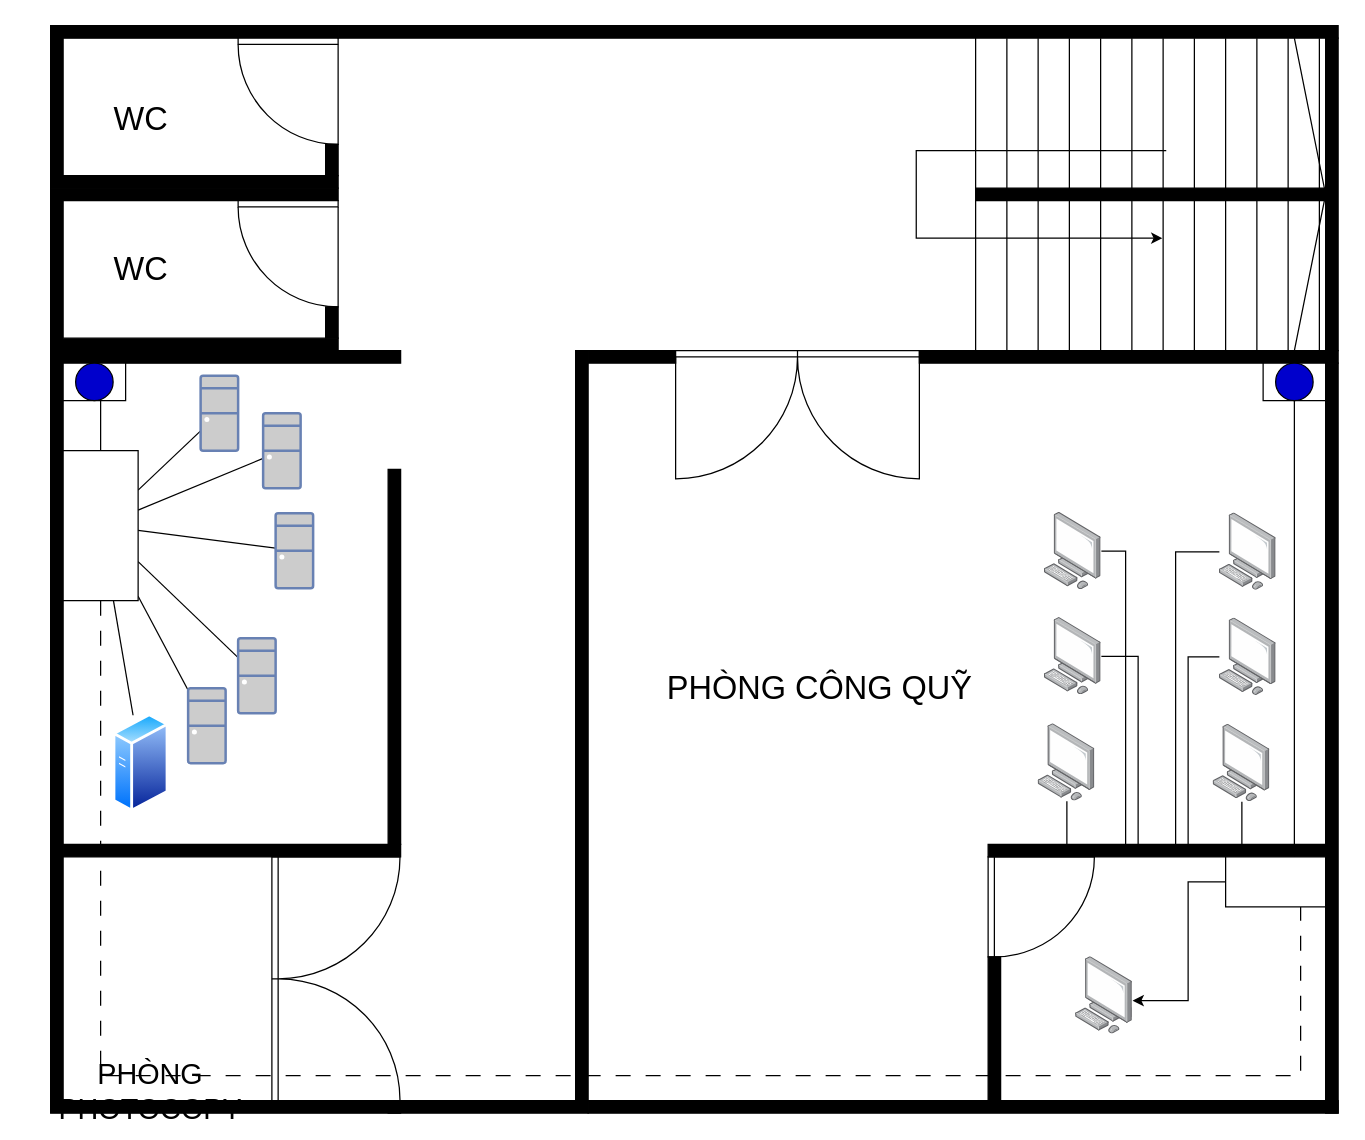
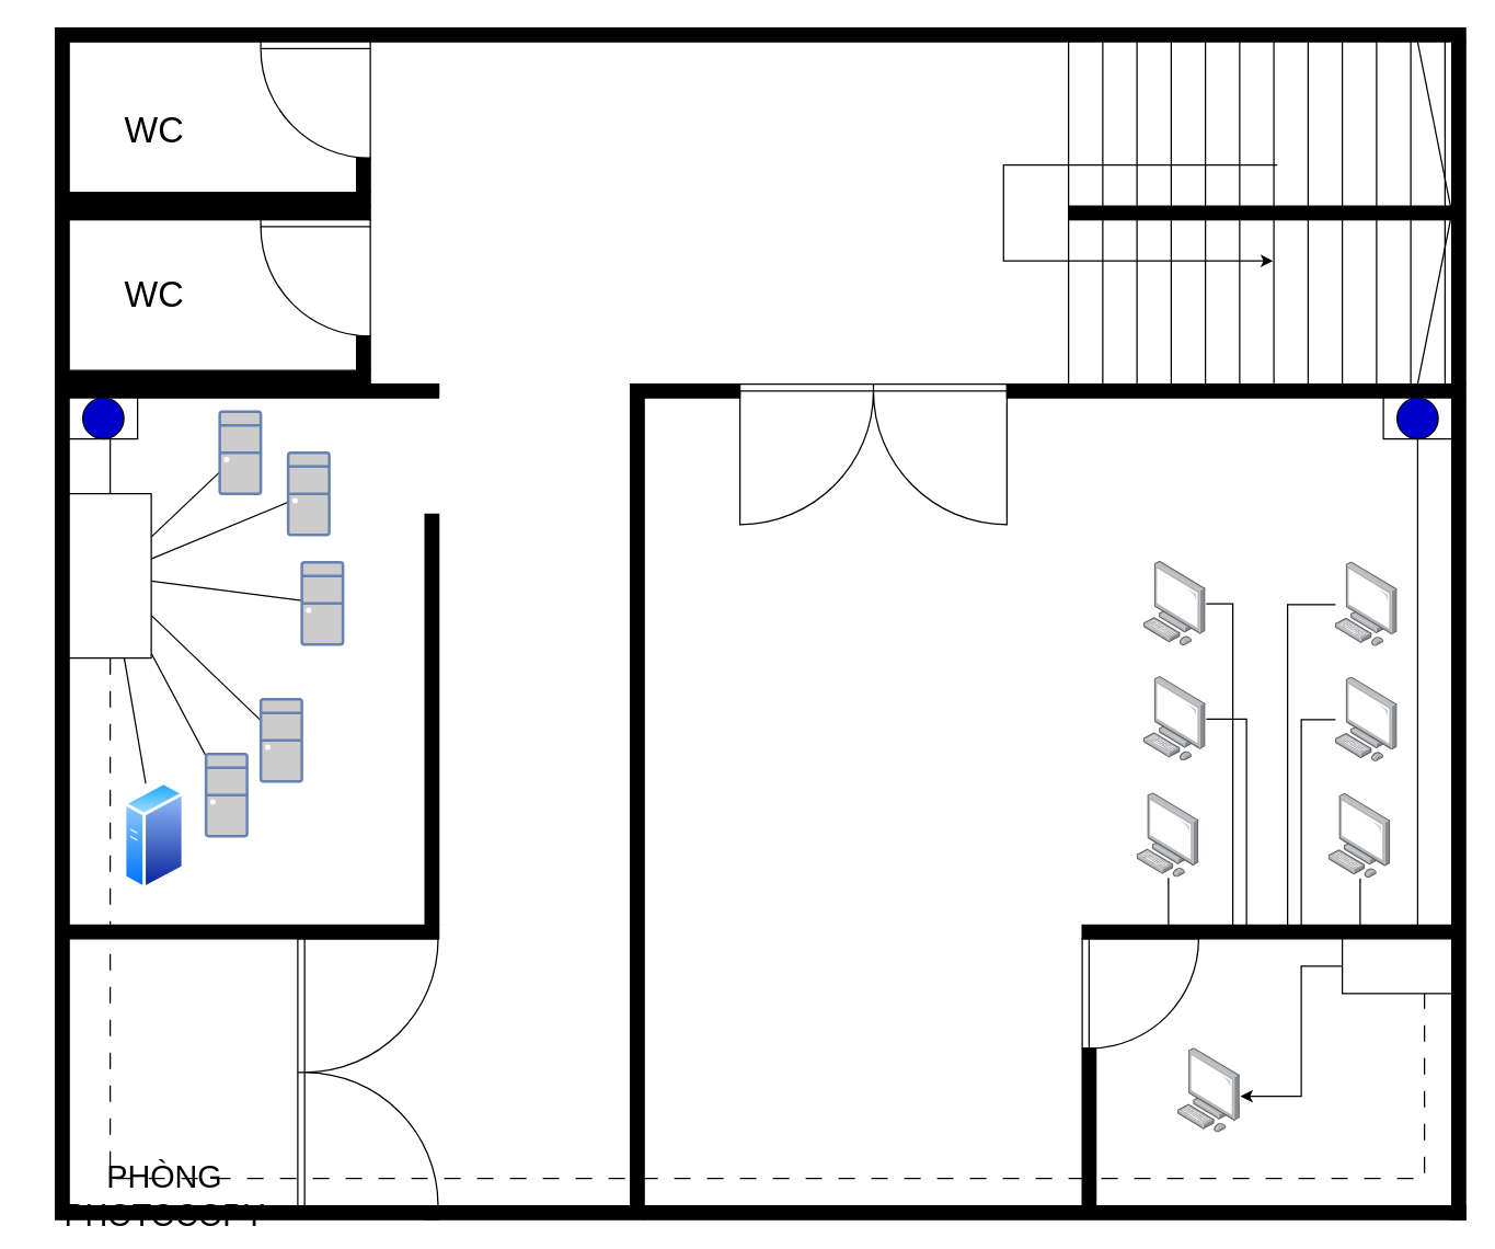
- <mxCell id="63" value="PHÒNG CÔNG QUỸ" style="text;html=1;align=center;verticalAlign=middle;resizable=0;points=[];autosize=1;strokeColor=none;fillColor=none;strokeWidth=2;fontSize=26;" vertex="1" parent="1"><mxGeometry x="520" y="530" width="270" height="40" as="geometry" /></mxCell>
